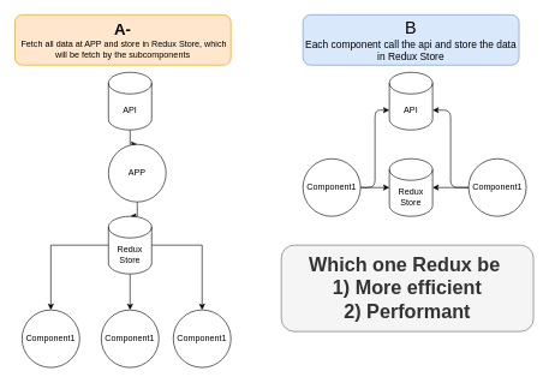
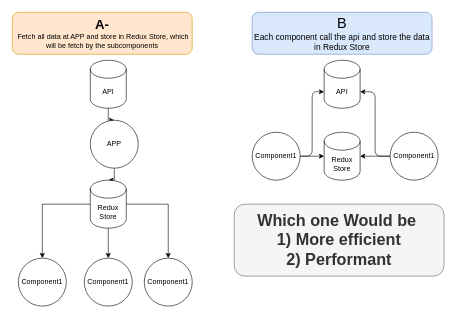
- <mxCell id="23" value="&lt;font style=&quot;font-size: 27px&quot;&gt;&lt;b&gt;Which one Redux be&amp;nbsp;&lt;br&gt;1) More efficient&lt;br&gt;2) Performant&lt;/b&gt;&lt;/font&gt;" style="rounded=1;whiteSpace=wrap;html=1;sketch=0;fillColor=#f5f5f5;strokeColor=#666666;fontColor=#333333;" vertex="1" parent="1"><mxGeometry x="390" y="340" width="350" height="120" as="geometry" /></mxCell>
+ <mxCell id="23" value="&lt;font style=&quot;font-size: 27px&quot;&gt;&lt;b&gt;Which one Would be&amp;nbsp;&lt;br&gt;1) More efficient&lt;br&gt;2) Performant&lt;/b&gt;&lt;/font&gt;" style="rounded=1;whiteSpace=wrap;html=1;sketch=0;fillColor=#f5f5f5;strokeColor=#666666;fontColor=#333333;" vertex="1" parent="1"><mxGeometry x="390" y="340" width="350" height="120" as="geometry" /></mxCell>
